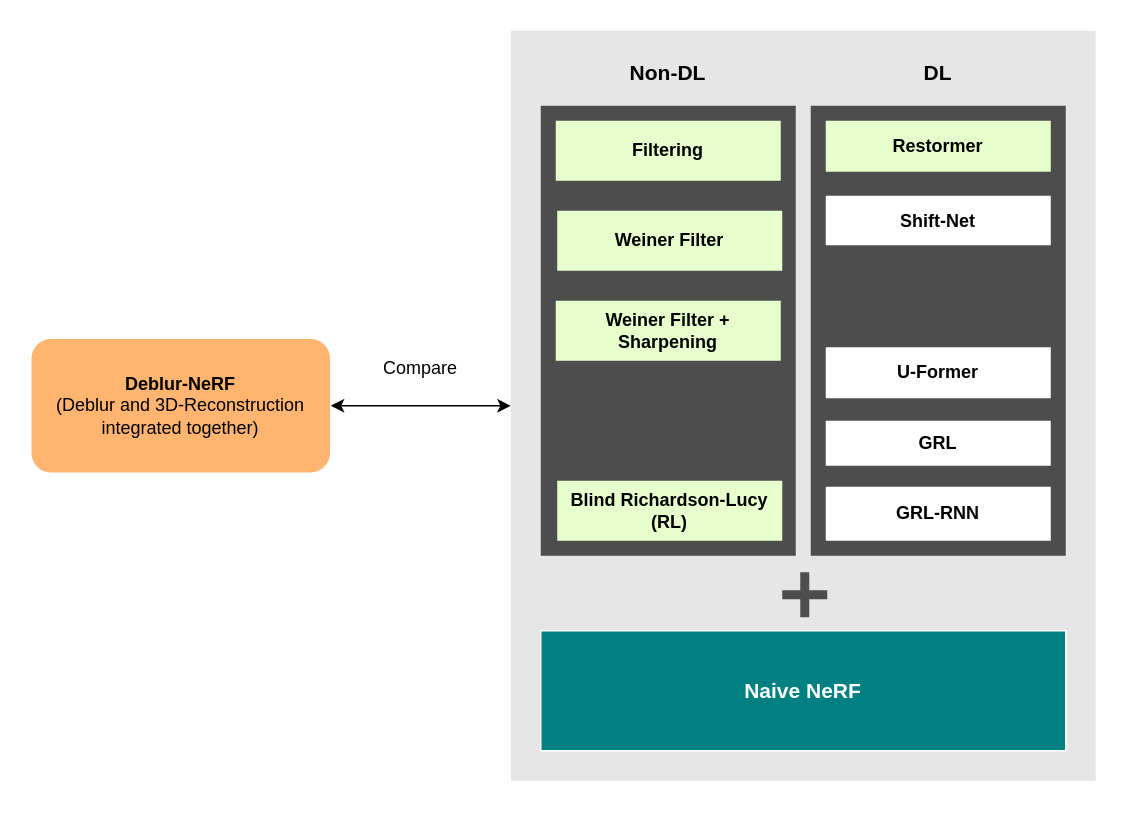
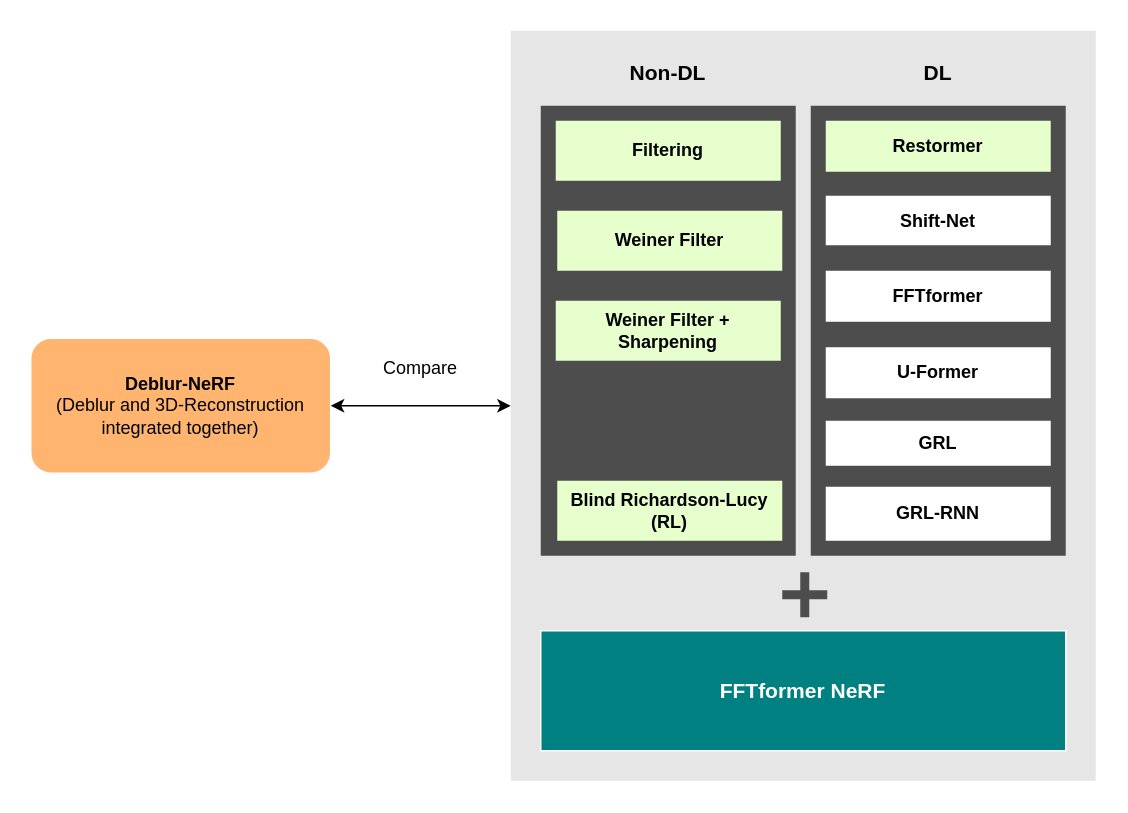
+ <mxCell id="15" value="&lt;b&gt;&lt;font style=&quot;font-size: 12px;&quot;&gt;FFTformer&lt;/font&gt;&lt;/b&gt;" style="rounded=0.5;whiteSpace=wrap;html=1;strokeColor=none;" vertex="1" parent="1"><mxGeometry x="550" y="180" width="150" height="34" as="geometry" /></mxCell>
- <mxCell id="6" value="&lt;b&gt;&lt;font color=&quot;#ffffff&quot; style=&quot;font-size: 14px;&quot;&gt;Naive NeRF&lt;/font&gt;&lt;/b&gt;" style="rounded=0.5;whiteSpace=wrap;html=1;fillColor=#008080;strokeColor=#FFFFFF;" vertex="1" parent="1"><mxGeometry x="360" y="420" width="350" height="80" as="geometry" /></mxCell>
+ <mxCell id="6" value="&lt;b&gt;&lt;font color=&quot;#ffffff&quot; style=&quot;font-size: 14px;&quot;&gt;FFTformer NeRF&lt;/font&gt;&lt;/b&gt;" style="rounded=0.5;whiteSpace=wrap;html=1;fillColor=#008080;strokeColor=#FFFFFF;" vertex="1" parent="1"><mxGeometry x="360" y="420" width="350" height="80" as="geometry" /></mxCell>
